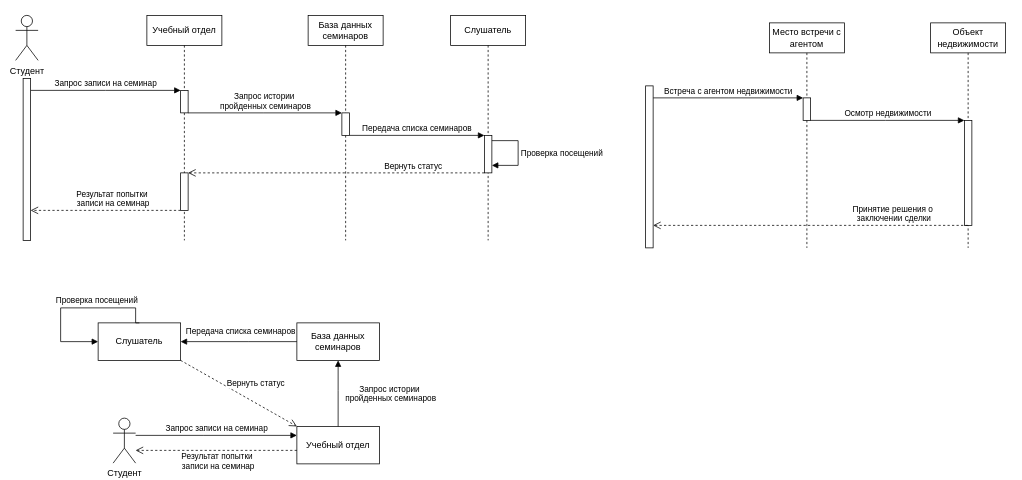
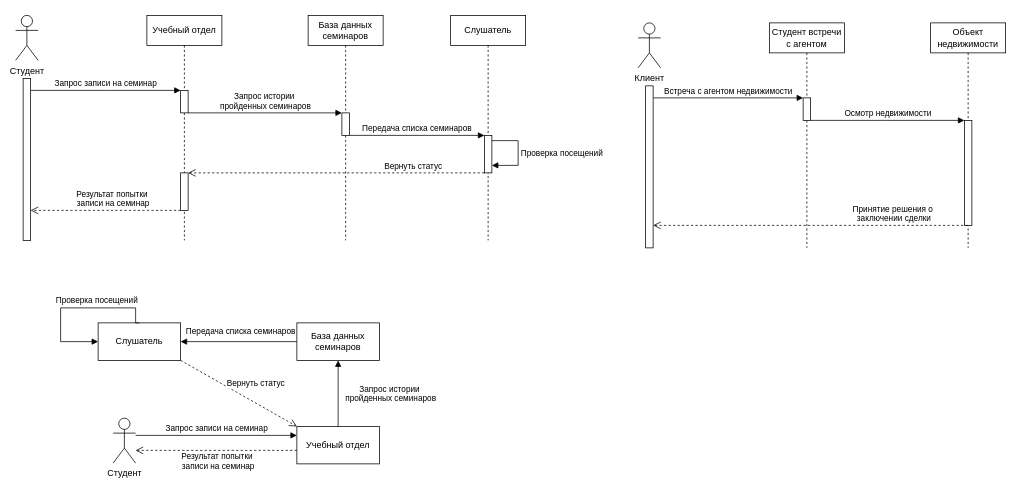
- <mxCell id="27" value="Место встречи с агентом" style="shape=umlLifeline;perimeter=lifelinePerimeter;whiteSpace=wrap;html=1;container=0;dropTarget=0;collapsible=0;recursiveResize=0;outlineConnect=0;portConstraint=eastwest;newEdgeStyle={&quot;edgeStyle&quot;:&quot;elbowEdgeStyle&quot;,&quot;elbow&quot;:&quot;vertical&quot;,&quot;curved&quot;:0,&quot;rounded&quot;:0};" vertex="1" parent="1"><mxGeometry x="1025" y="30" width="100" height="300" as="geometry" /></mxCell>
+ <mxCell id="27" value="Студент встречи с агентом" style="shape=umlLifeline;perimeter=lifelinePerimeter;whiteSpace=wrap;html=1;container=0;dropTarget=0;collapsible=0;recursiveResize=0;outlineConnect=0;portConstraint=eastwest;newEdgeStyle={&quot;edgeStyle&quot;:&quot;elbowEdgeStyle&quot;,&quot;elbow&quot;:&quot;vertical&quot;,&quot;curved&quot;:0,&quot;rounded&quot;:0};" vertex="1" parent="1"><mxGeometry x="1025" y="30" width="100" height="300" as="geometry" /></mxCell>
+ <mxCell id="31" value="Клиент" style="shape=umlActor;verticalLabelPosition=bottom;verticalAlign=top;html=1;" vertex="1" parent="1"><mxGeometry x="850" y="30" width="30" height="60" as="geometry" /></mxCell>
